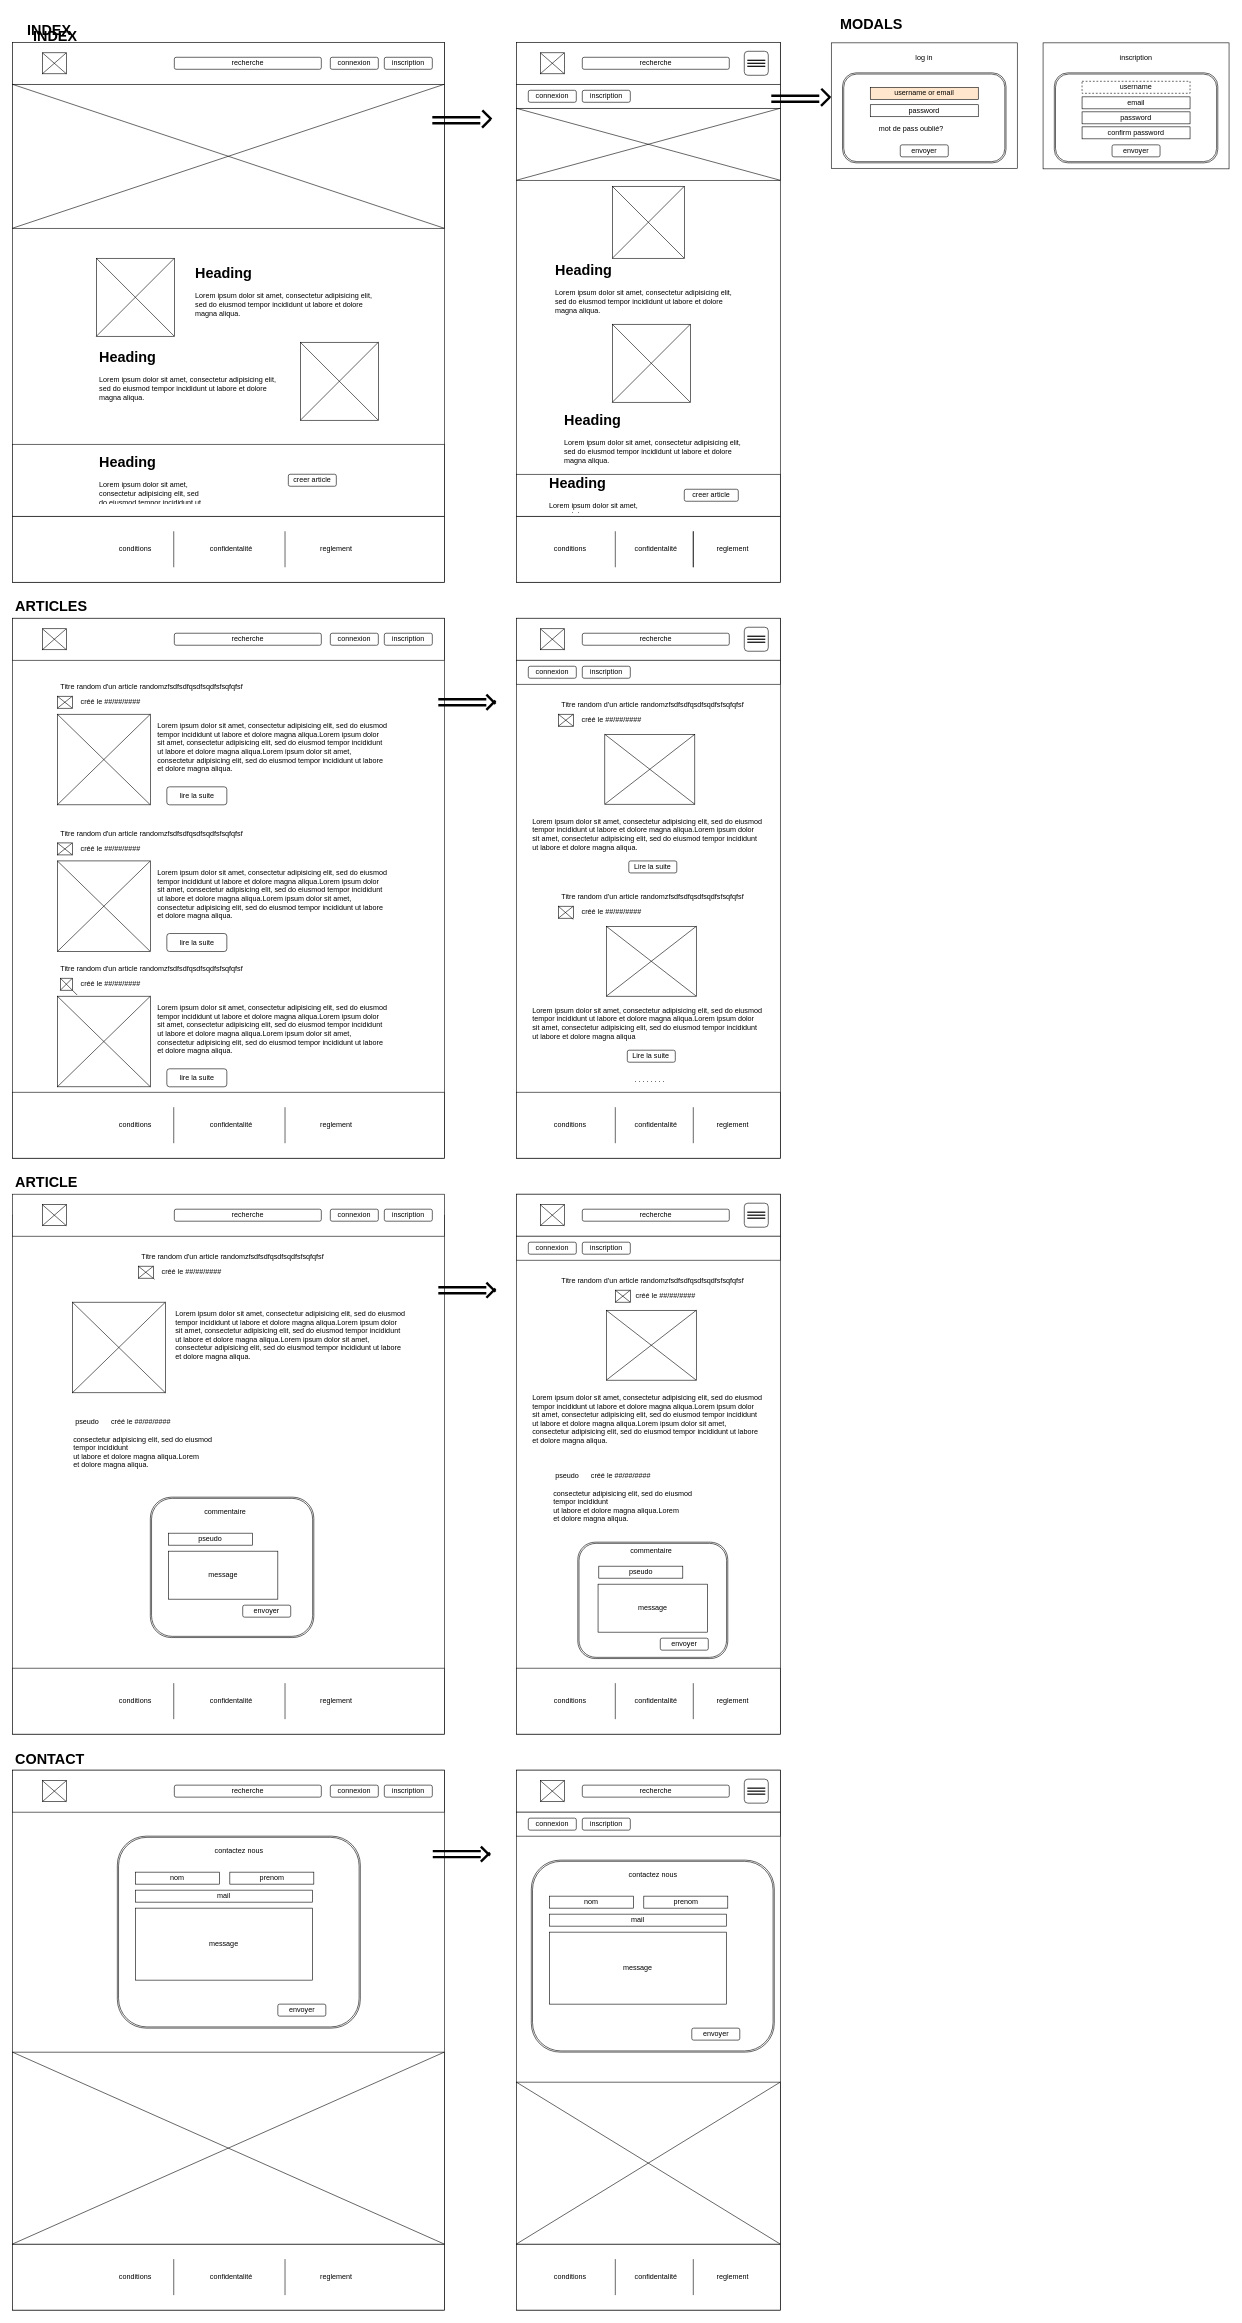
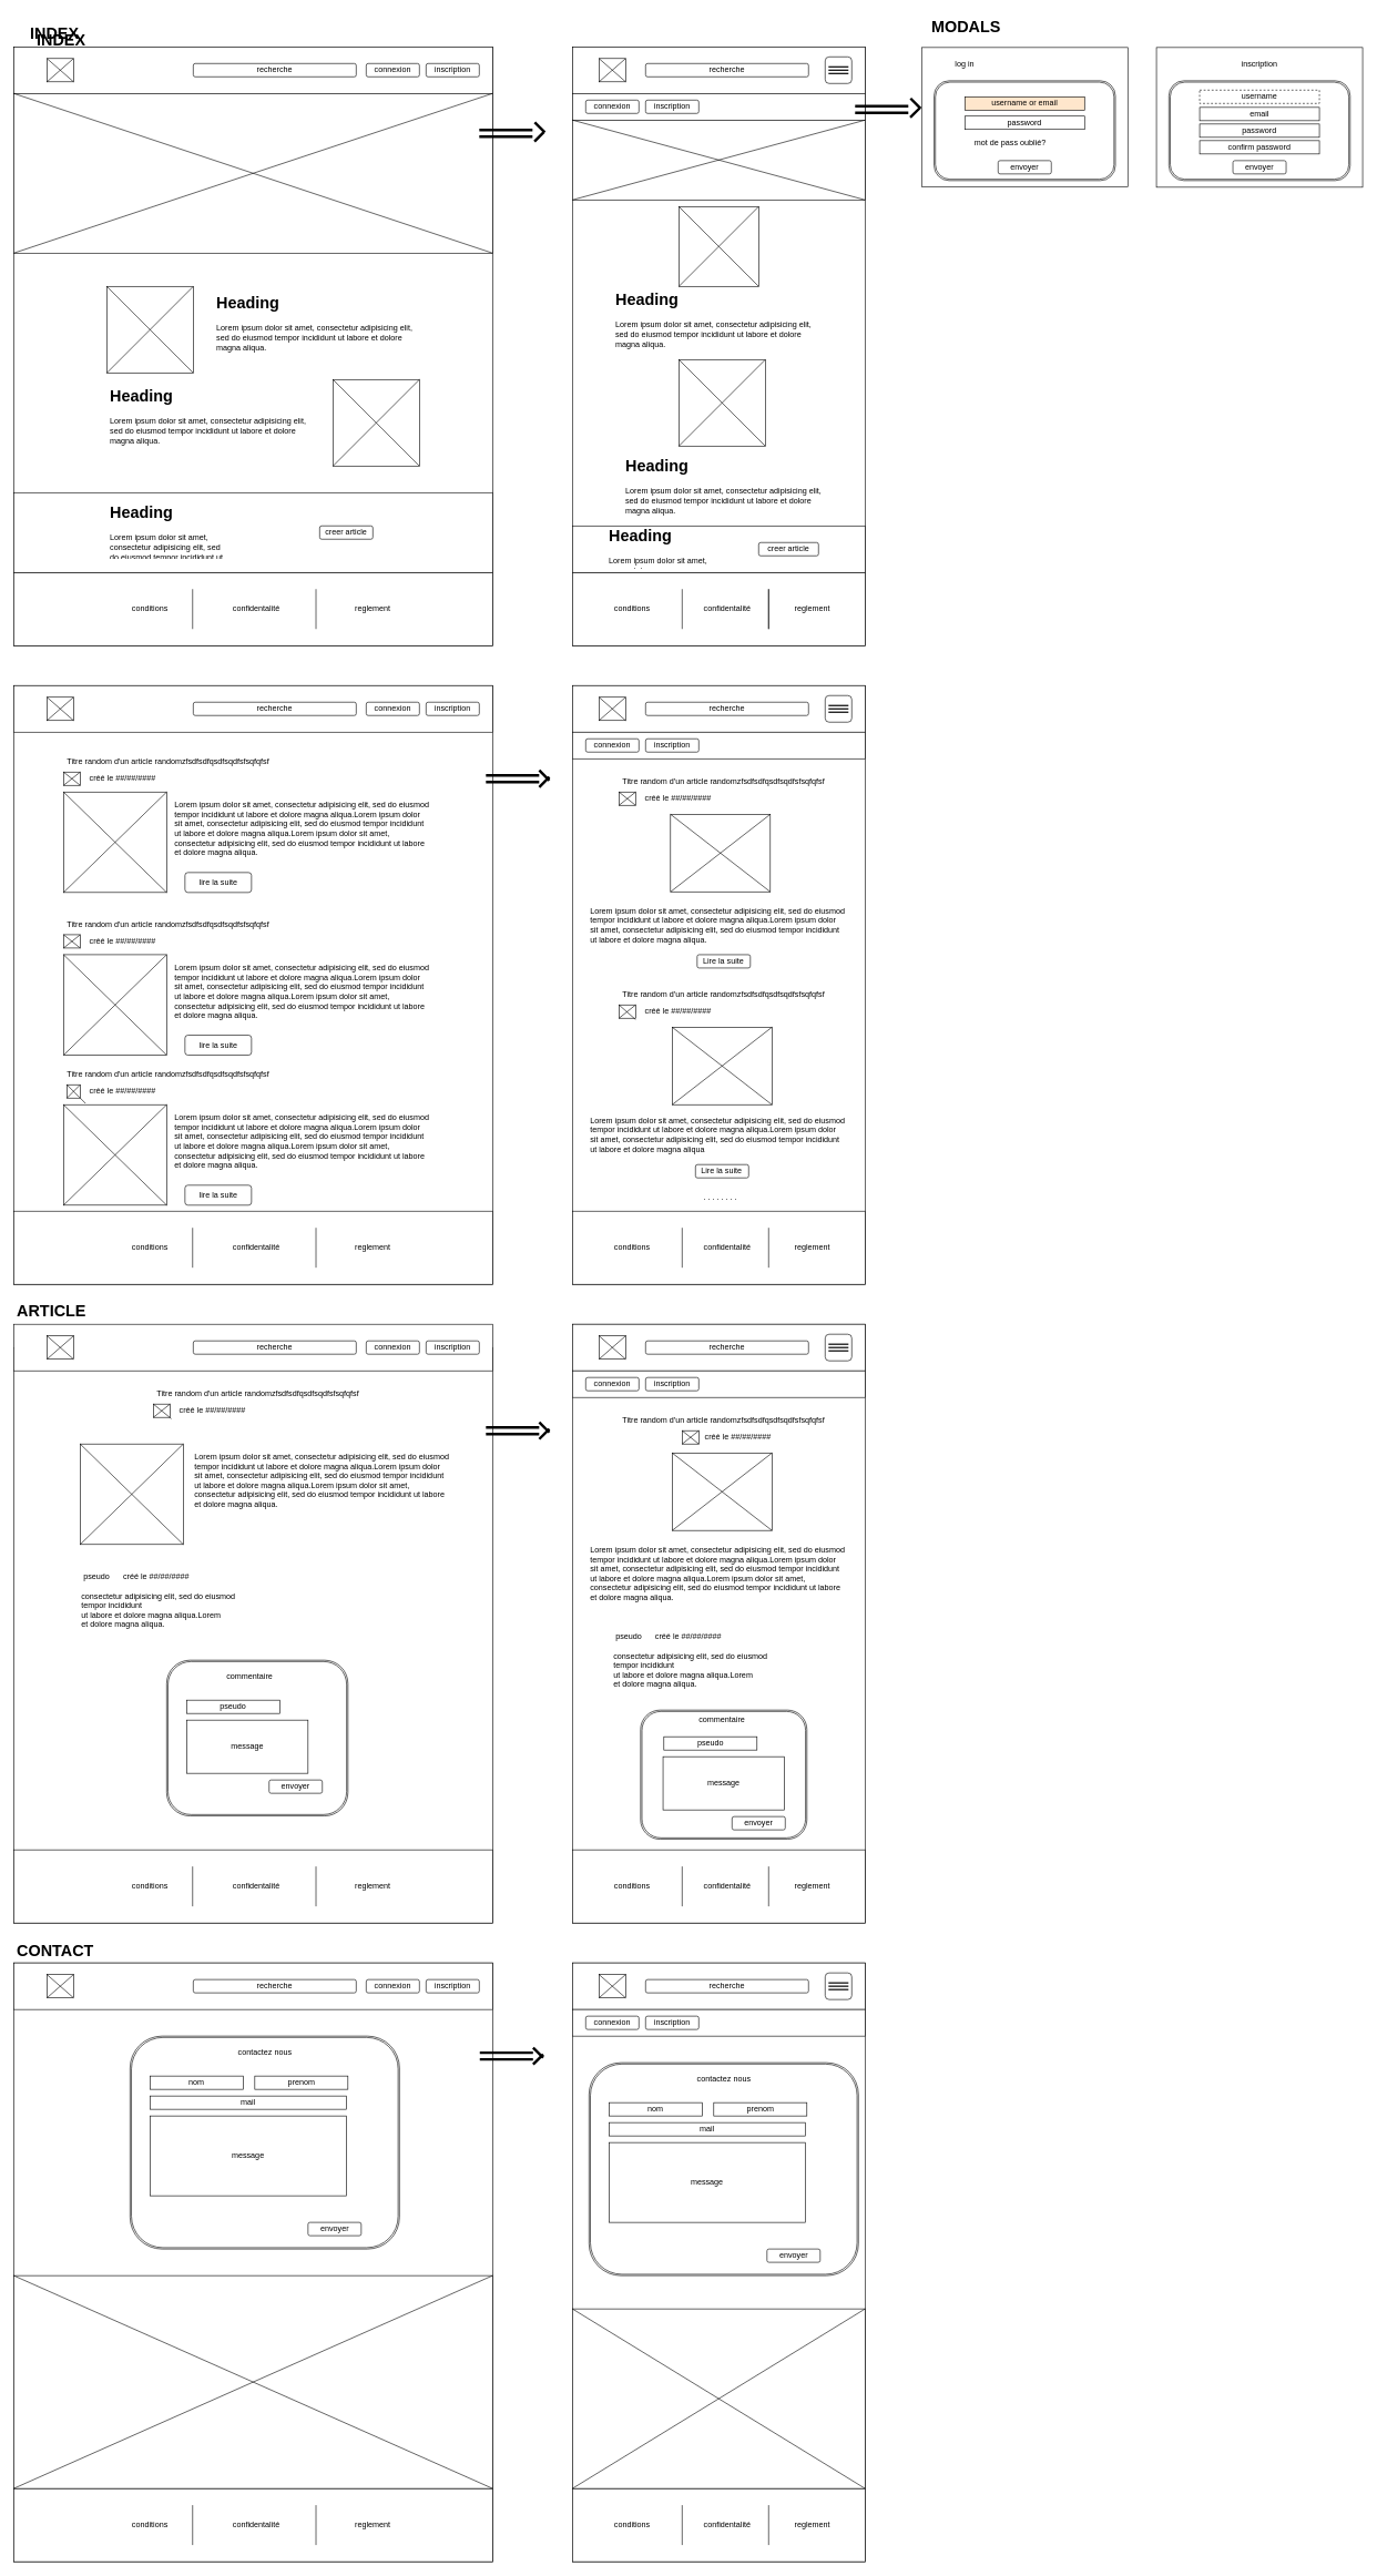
- <mxCell id="302" value="log in" style="text;html=1;strokeColor=none;fillColor=none;align=center;verticalAlign=middle;whiteSpace=wrap;rounded=0;" vertex="1" parent="1"><mxGeometry x="1510" y="80.94" width="60" height="30" as="geometry" /></mxCell>
+ <mxCell id="302" value="log in" style="text;html=1;strokeColor=none;fillColor=none;align=center;verticalAlign=middle;whiteSpace=wrap;rounded=0;" vertex="1" parent="1"><mxGeometry x="1420" y="80.94" width="60" height="30" as="geometry" /></mxCell>
- <mxCell id="80" value="&lt;h1&gt;ARTICLES&lt;/h1&gt;" style="text;html=1;strokeColor=none;fillColor=none;spacing=5;spacingTop=-20;whiteSpace=wrap;overflow=hidden;rounded=0;" parent="1" vertex="1"><mxGeometry x="20" y="990" width="190" height="40" as="geometry" /></mxCell>
